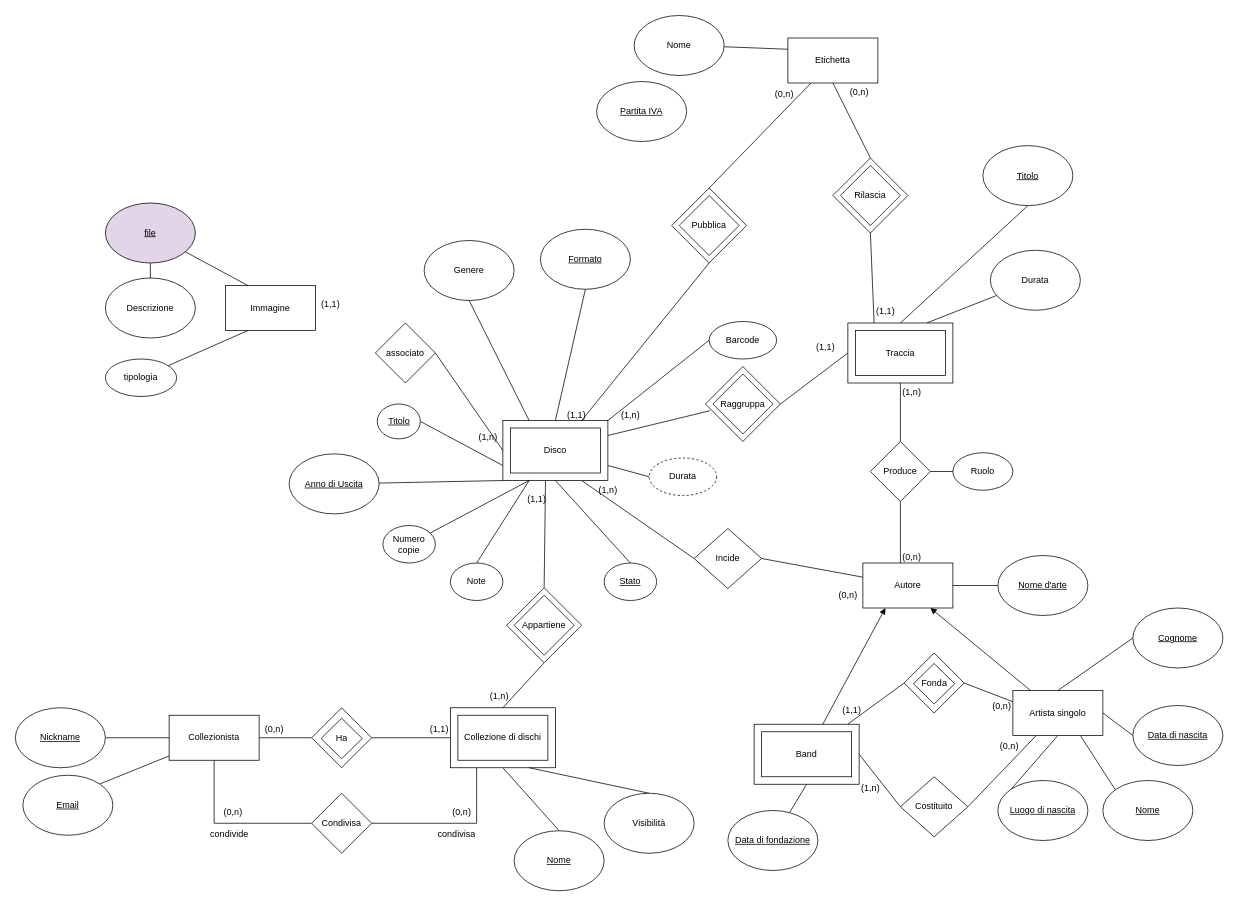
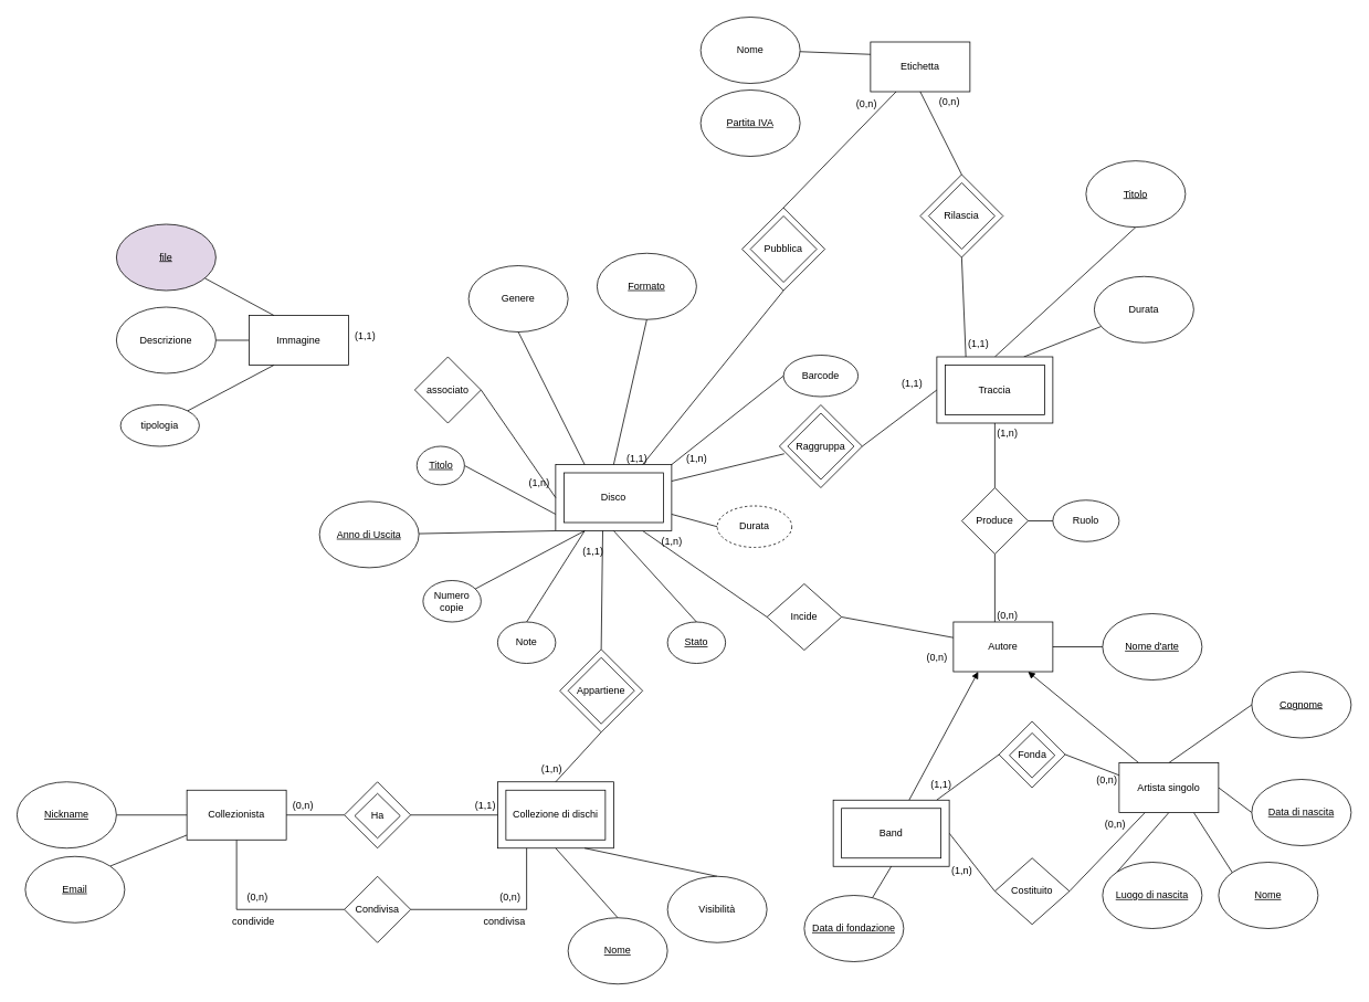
- <mxCell id="62" value="Partita IVA" style="ellipse;whiteSpace=wrap;html=1;fontStyle=4" parent="1" vertex="1"><mxGeometry x="795" y="108" width="120" height="80" as="geometry" /></mxCell>
+ <mxCell id="62" value="Partita IVA" style="ellipse;whiteSpace=wrap;html=1;fontStyle=4" parent="1" vertex="1"><mxGeometry x="845" y="108" width="120" height="80" as="geometry" /></mxCell>
- <mxCell id="50" style="rounded=0;orthogonalLoop=1;jettySize=auto;html=1;endArrow=none;endFill=0;" parent="1" source="51" target="67" edge="1"><mxGeometry relative="1" as="geometry"><mxPoint x="290" y="410" as="targetPoint" /></mxGeometry></mxCell>
+ <mxCell id="50" style="rounded=0;orthogonalLoop=1;jettySize=auto;html=1;entryX=0;entryY=0.5;entryDx=0;entryDy=0;endArrow=none;endFill=0;" parent="1" source="51" target="53" edge="1"><mxGeometry relative="1" as="geometry"><mxPoint x="290" y="410" as="targetPoint" /></mxGeometry></mxCell>
- <mxCell id="89" value="tipologia" style="ellipse;whiteSpace=wrap;html=1;fontStyle=0" parent="1" vertex="1"><mxGeometry x="140" y="478" width="95" height="50" as="geometry" /></mxCell>
+ <mxCell id="89" value="tipologia" style="ellipse;whiteSpace=wrap;html=1;fontStyle=0" parent="1" vertex="1"><mxGeometry x="145" y="488" width="95" height="50" as="geometry" /></mxCell>
